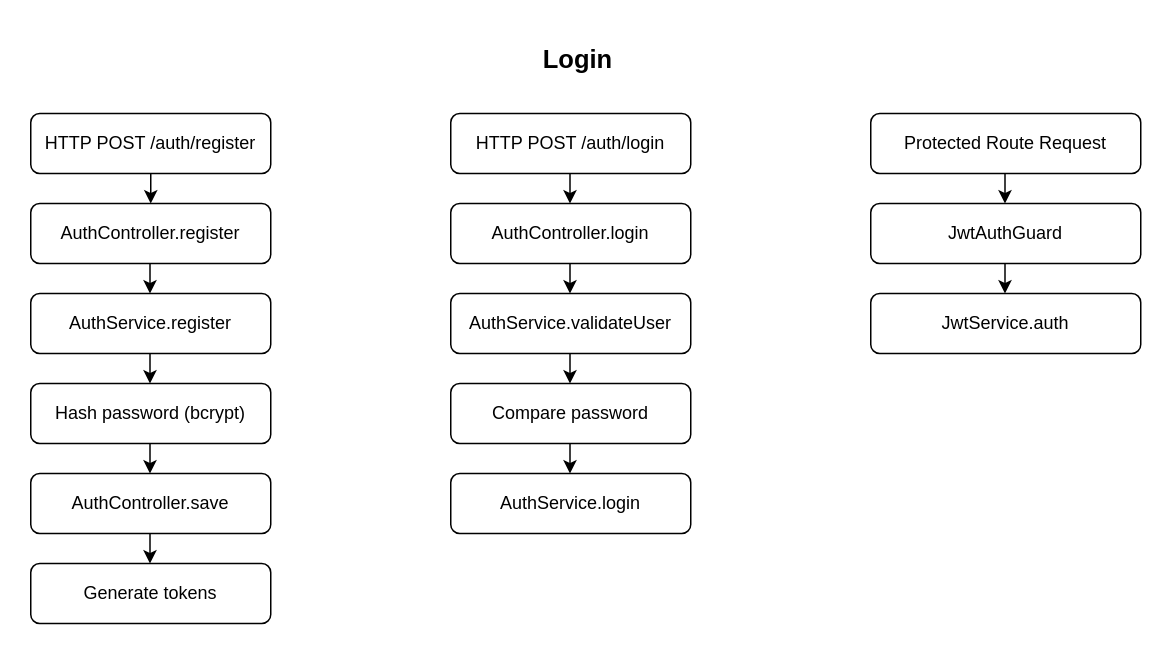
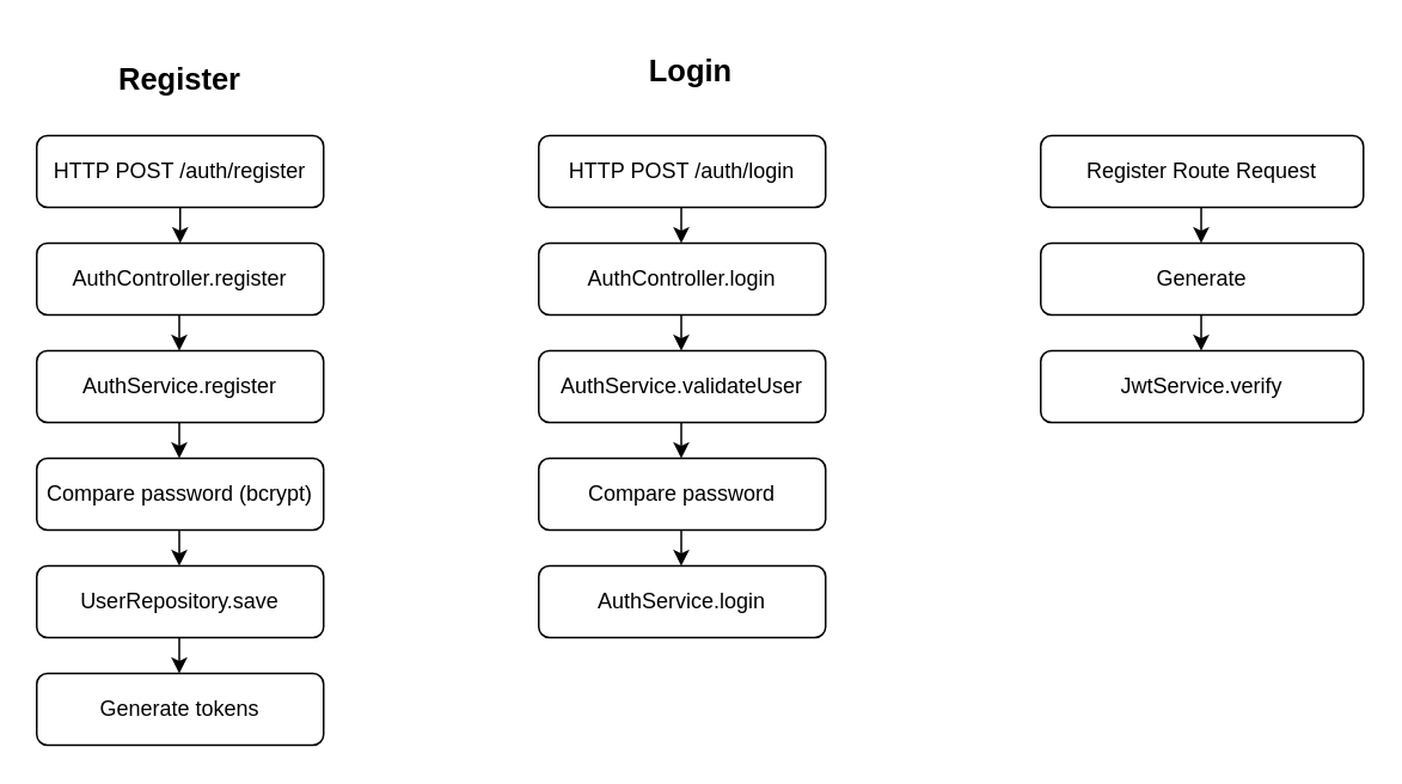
+ <mxCell id="21" value="&lt;b&gt;&lt;font style=&quot;font-size: 17px;&quot;&gt;Register&lt;/font&gt;&lt;/b&gt;" style="text;strokeColor=none;align=center;fillColor=none;html=1;verticalAlign=middle;whiteSpace=wrap;rounded=0;" vertex="1" parent="1"><mxGeometry x="60" y="25" width="80" height="40" as="geometry" /></mxCell>
- <mxCell id="13" value="Protected Route Request" style="rounded=1;whiteSpace=wrap;html=1;" vertex="1" parent="1"><mxGeometry x="580" y="75" width="180" height="40" as="geometry" /></mxCell>
+ <mxCell id="13" value="Register Route Request" style="rounded=1;whiteSpace=wrap;html=1;" vertex="1" parent="1"><mxGeometry x="580" y="75" width="180" height="40" as="geometry" /></mxCell>
- <mxCell id="14" value="JwtAuthGuard" style="rounded=1;whiteSpace=wrap;html=1;" vertex="1" parent="1"><mxGeometry x="580" y="135" width="180" height="40" as="geometry" /></mxCell>
+ <mxCell id="14" value="Generate" style="rounded=1;whiteSpace=wrap;html=1;" vertex="1" parent="1"><mxGeometry x="580" y="135" width="180" height="40" as="geometry" /></mxCell>
- <mxCell id="15" value="JwtService.auth" style="rounded=1;whiteSpace=wrap;html=1;" vertex="1" parent="1"><mxGeometry x="580" y="195" width="180" height="40" as="geometry" /></mxCell>
+ <mxCell id="15" value="JwtService.verify" style="rounded=1;whiteSpace=wrap;html=1;" vertex="1" parent="1"><mxGeometry x="580" y="195" width="180" height="40" as="geometry" /></mxCell>
- <mxCell id="5" value="Hash password (bcrypt)" style="rounded=1;whiteSpace=wrap;html=1;" vertex="1" parent="1"><mxGeometry x="20" y="255" width="160" height="40" as="geometry" /></mxCell>
+ <mxCell id="5" value="Compare password (bcrypt)" style="rounded=1;whiteSpace=wrap;html=1;" vertex="1" parent="1"><mxGeometry x="20" y="255" width="160" height="40" as="geometry" /></mxCell>
- <mxCell id="6" value="AuthController.save" style="rounded=1;whiteSpace=wrap;html=1;" vertex="1" parent="1"><mxGeometry x="20" y="315" width="160" height="40" as="geometry" /></mxCell>
+ <mxCell id="6" value="UserRepository.save" style="rounded=1;whiteSpace=wrap;html=1;" vertex="1" parent="1"><mxGeometry x="20" y="315" width="160" height="40" as="geometry" /></mxCell>
